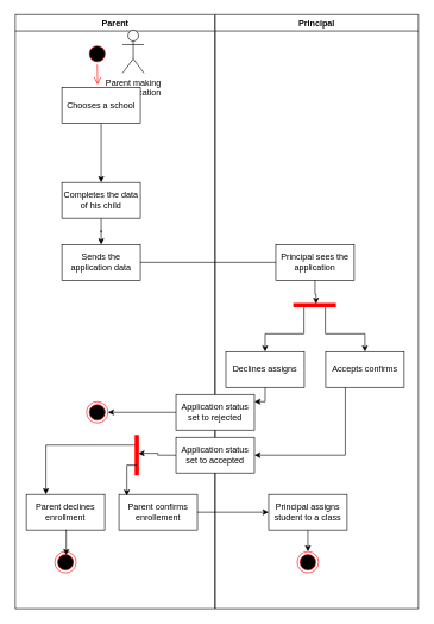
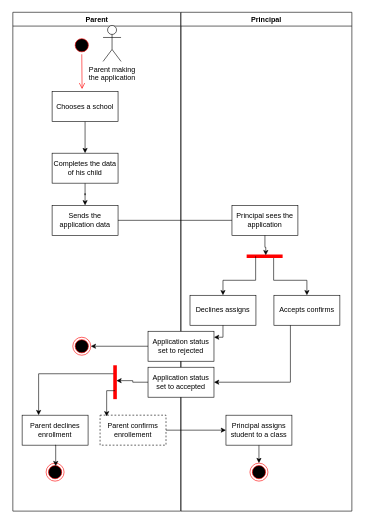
- <mxCell id="7" value="Chooses a school" style="html=1;whiteSpace=wrap;" vertex="1" parent="2"><mxGeometry x="65.5" y="102" width="110" height="50" as="geometry" /></mxCell>
+ <mxCell id="7" value="Chooses a school" style="html=1;whiteSpace=wrap;" vertex="1" parent="2"><mxGeometry x="65.5" y="132" width="110" height="50" as="geometry" /></mxCell>
- <mxCell id="15" value="Parent confirms enrollement" style="html=1;whiteSpace=wrap;" vertex="1" parent="2"><mxGeometry x="145.5" y="672" width="110" height="50" as="geometry" /></mxCell>
+ <mxCell id="15" value="Parent confirms enrollement" style="html=1;whiteSpace=wrap;dashed=1;" vertex="1" parent="2"><mxGeometry x="145.5" y="672" width="110" height="50" as="geometry" /></mxCell>
